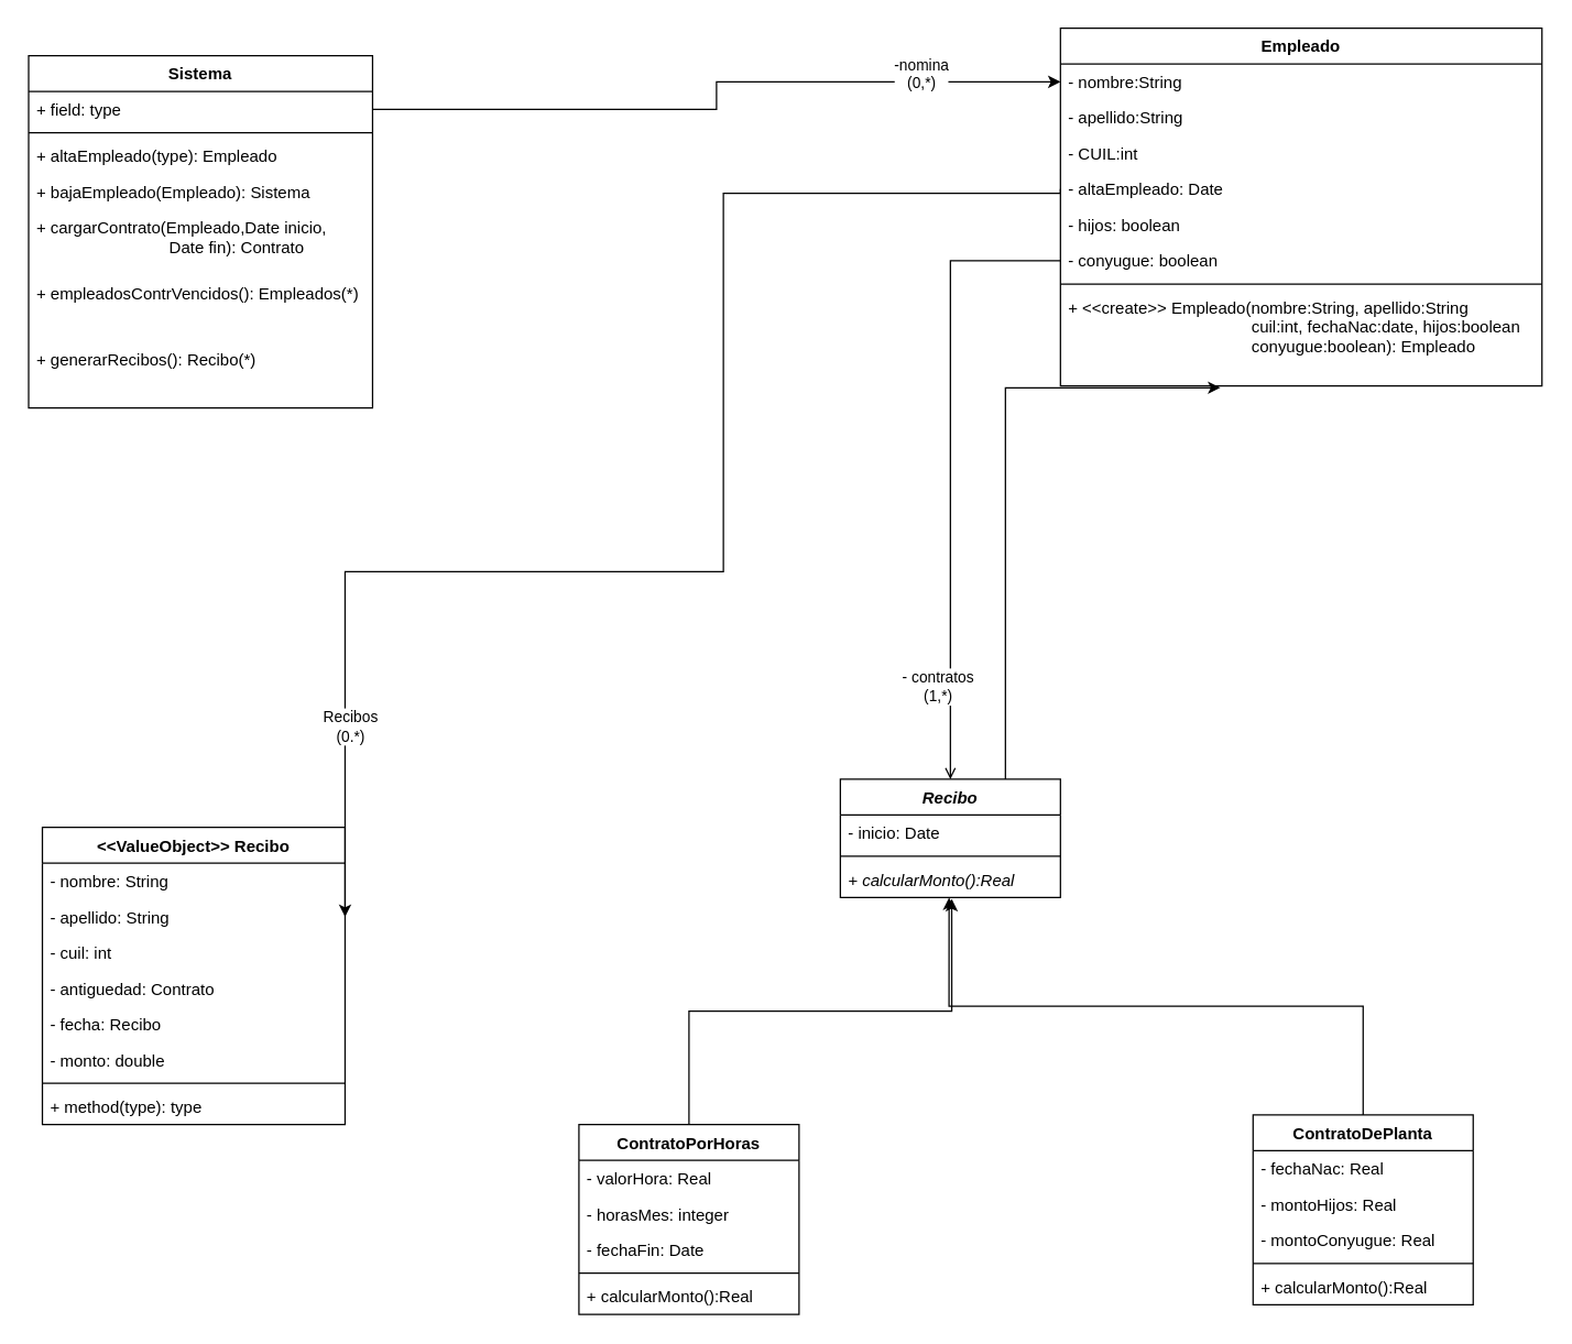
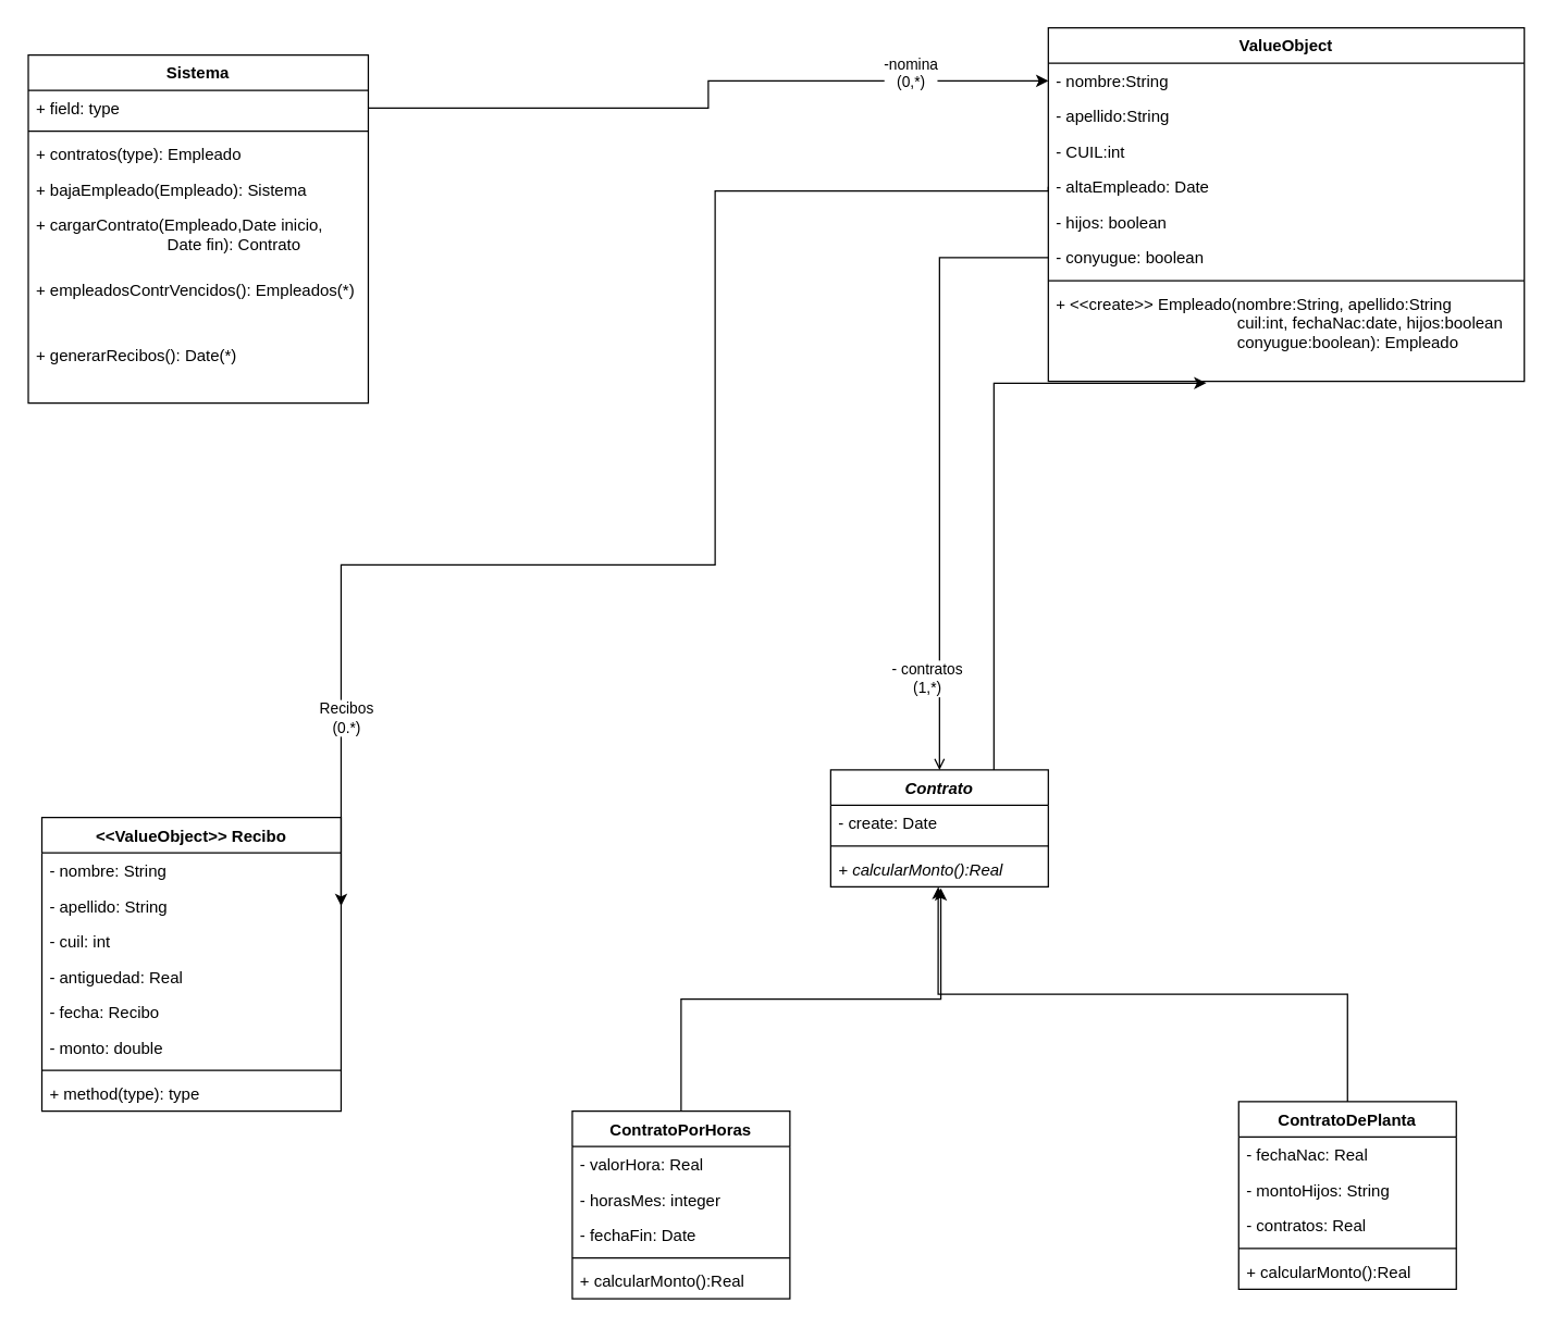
- <mxCell id="10" value="Empleado" style="swimlane;fontStyle=1;align=center;verticalAlign=top;childLayout=stackLayout;horizontal=1;startSize=26;horizontalStack=0;resizeParent=1;resizeParentMax=0;resizeLast=0;collapsible=1;marginBottom=0;" parent="1" vertex="1"><mxGeometry x="770" y="20" width="350" height="260" as="geometry" /></mxCell>
+ <mxCell id="10" value="ValueObject" style="swimlane;fontStyle=1;align=center;verticalAlign=top;childLayout=stackLayout;horizontal=1;startSize=26;horizontalStack=0;resizeParent=1;resizeParentMax=0;resizeLast=0;collapsible=1;marginBottom=0;" parent="1" vertex="1"><mxGeometry x="770" y="20" width="350" height="260" as="geometry" /></mxCell>
- <mxCell id="5" value="+ altaEmpleado(type): Empleado" style="text;strokeColor=none;fillColor=none;align=left;verticalAlign=top;spacingLeft=4;spacingRight=4;overflow=hidden;rotatable=0;points=[[0,0.5],[1,0.5]];portConstraint=eastwest;" parent="2" vertex="1"><mxGeometry y="60" width="250" height="26" as="geometry" /></mxCell>
+ <mxCell id="5" value="+ contratos(type): Empleado" style="text;strokeColor=none;fillColor=none;align=left;verticalAlign=top;spacingLeft=4;spacingRight=4;overflow=hidden;rotatable=0;points=[[0,0.5],[1,0.5]];portConstraint=eastwest;" parent="2" vertex="1"><mxGeometry y="60" width="250" height="26" as="geometry" /></mxCell>
- <mxCell id="9" value="+ generarRecibos(): Recibo(*)" style="text;strokeColor=none;fillColor=none;align=left;verticalAlign=top;spacingLeft=4;spacingRight=4;overflow=hidden;rotatable=0;points=[[0,0.5],[1,0.5]];portConstraint=eastwest;" parent="2" vertex="1"><mxGeometry y="208" width="250" height="48" as="geometry" /></mxCell>
+ <mxCell id="9" value="+ generarRecibos(): Date(*)" style="text;strokeColor=none;fillColor=none;align=left;verticalAlign=top;spacingLeft=4;spacingRight=4;overflow=hidden;rotatable=0;points=[[0,0.5],[1,0.5]];portConstraint=eastwest;" parent="2" vertex="1"><mxGeometry y="208" width="250" height="48" as="geometry" /></mxCell>
- <mxCell id="22" value="Recibo" style="swimlane;fontStyle=3;align=center;verticalAlign=top;childLayout=stackLayout;horizontal=1;startSize=26;horizontalStack=0;resizeParent=1;resizeParentMax=0;resizeLast=0;collapsible=1;marginBottom=0;" parent="1" vertex="1"><mxGeometry x="610" y="566" width="160" height="86" as="geometry" /></mxCell>
+ <mxCell id="22" value="Contrato" style="swimlane;fontStyle=3;align=center;verticalAlign=top;childLayout=stackLayout;horizontal=1;startSize=26;horizontalStack=0;resizeParent=1;resizeParentMax=0;resizeLast=0;collapsible=1;marginBottom=0;" parent="1" vertex="1"><mxGeometry x="610" y="566" width="160" height="86" as="geometry" /></mxCell>
- <mxCell id="23" value="- inicio: Date" style="text;strokeColor=none;fillColor=none;align=left;verticalAlign=top;spacingLeft=4;spacingRight=4;overflow=hidden;rotatable=0;points=[[0,0.5],[1,0.5]];portConstraint=eastwest;" parent="22" vertex="1"><mxGeometry y="26" width="160" height="26" as="geometry" /></mxCell>
+ <mxCell id="23" value="- create: Date" style="text;strokeColor=none;fillColor=none;align=left;verticalAlign=top;spacingLeft=4;spacingRight=4;overflow=hidden;rotatable=0;points=[[0,0.5],[1,0.5]];portConstraint=eastwest;" parent="22" vertex="1"><mxGeometry y="26" width="160" height="26" as="geometry" /></mxCell>
- <mxCell id="46" value="- antiguedad: Contrato" style="text;strokeColor=none;fillColor=none;align=left;verticalAlign=top;spacingLeft=4;spacingRight=4;overflow=hidden;rotatable=0;points=[[0,0.5],[1,0.5]];portConstraint=eastwest;labelBackgroundColor=default;" parent="42" vertex="1"><mxGeometry y="104" width="220" height="26" as="geometry" /></mxCell>
+ <mxCell id="46" value="- antiguedad: Real" style="text;strokeColor=none;fillColor=none;align=left;verticalAlign=top;spacingLeft=4;spacingRight=4;overflow=hidden;rotatable=0;points=[[0,0.5],[1,0.5]];portConstraint=eastwest;labelBackgroundColor=default;" parent="42" vertex="1"><mxGeometry y="104" width="220" height="26" as="geometry" /></mxCell>
- <mxCell id="36" value="- montoHijos: Real" style="text;strokeColor=none;fillColor=none;align=left;verticalAlign=top;spacingLeft=4;spacingRight=4;overflow=hidden;rotatable=0;points=[[0,0.5],[1,0.5]];portConstraint=eastwest;" parent="34" vertex="1"><mxGeometry y="52" width="160" height="26" as="geometry" /></mxCell>
+ <mxCell id="36" value="- montoHijos: String" style="text;strokeColor=none;fillColor=none;align=left;verticalAlign=top;spacingLeft=4;spacingRight=4;overflow=hidden;rotatable=0;points=[[0,0.5],[1,0.5]];portConstraint=eastwest;" parent="34" vertex="1"><mxGeometry y="52" width="160" height="26" as="geometry" /></mxCell>
- <mxCell id="37" value="- montoConyugue: Real" style="text;strokeColor=none;fillColor=none;align=left;verticalAlign=top;spacingLeft=4;spacingRight=4;overflow=hidden;rotatable=0;points=[[0,0.5],[1,0.5]];portConstraint=eastwest;" parent="34" vertex="1"><mxGeometry y="78" width="160" height="26" as="geometry" /></mxCell>
+ <mxCell id="37" value="- contratos: Real" style="text;strokeColor=none;fillColor=none;align=left;verticalAlign=top;spacingLeft=4;spacingRight=4;overflow=hidden;rotatable=0;points=[[0,0.5],[1,0.5]];portConstraint=eastwest;" parent="34" vertex="1"><mxGeometry y="78" width="160" height="26" as="geometry" /></mxCell>
